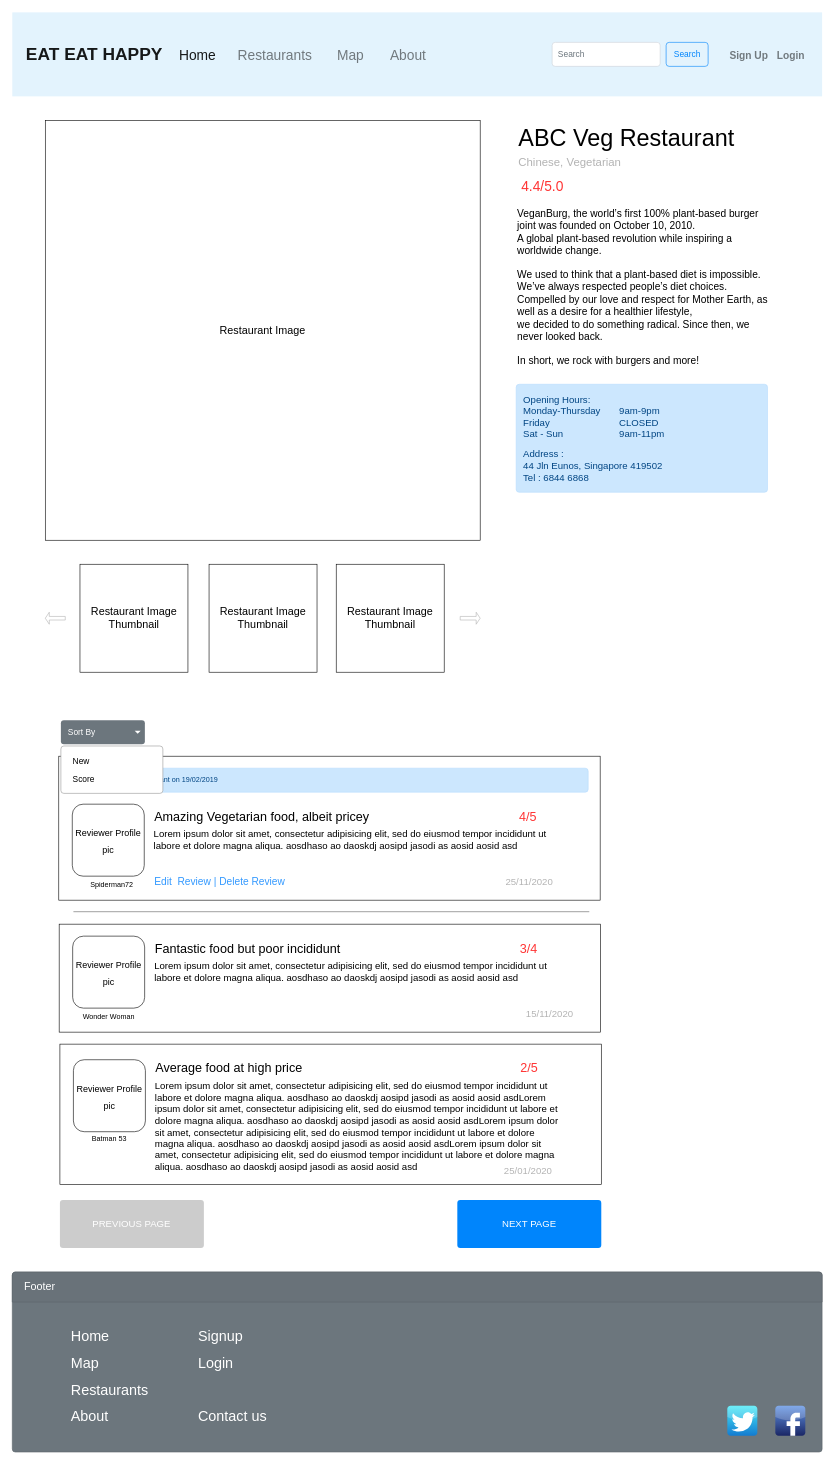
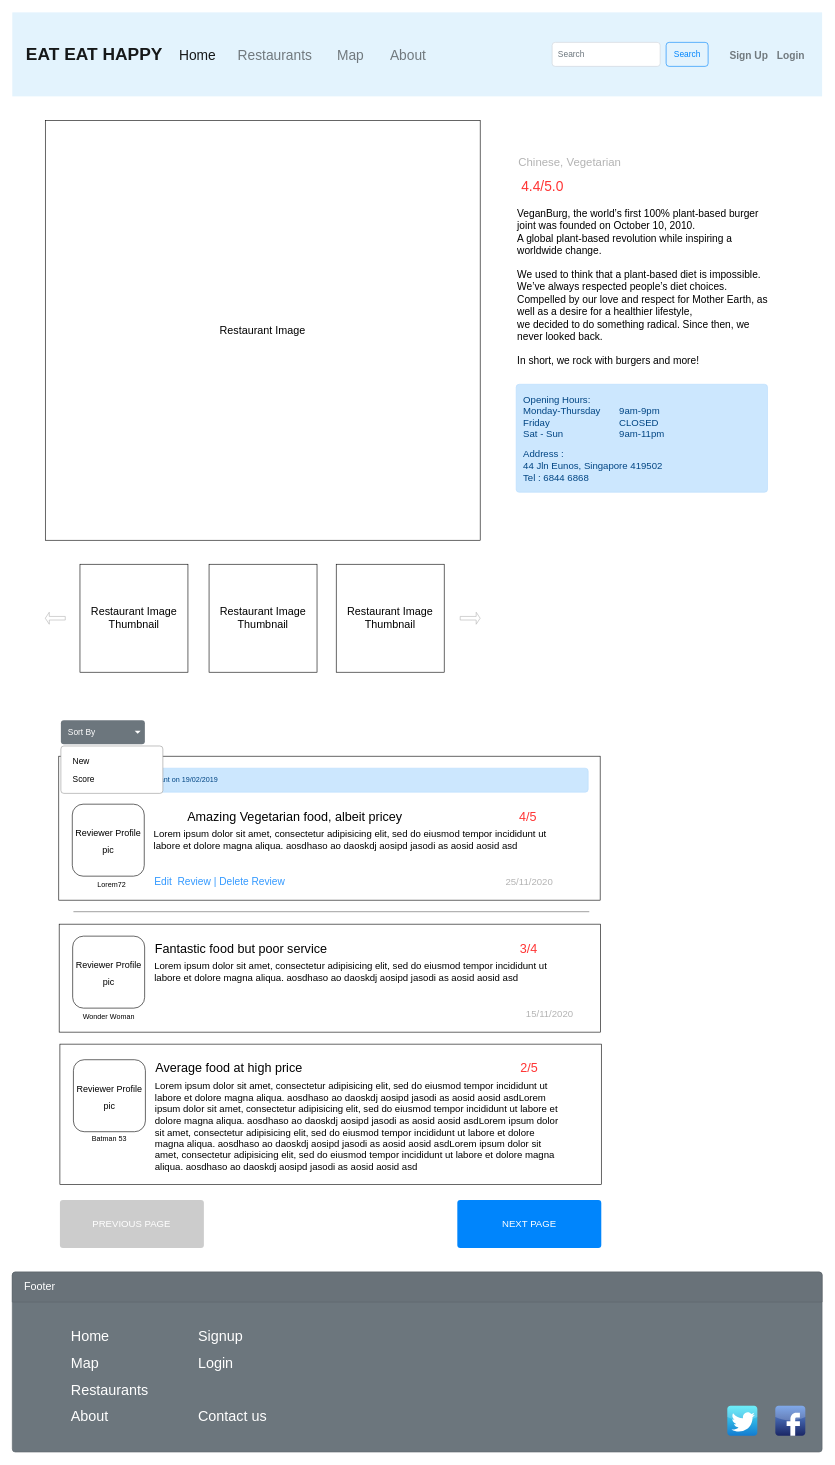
- <mxCell id="26" value="ABC Veg Restaurant" style="text;html=1;strokeColor=none;fillColor=none;align=left;verticalAlign=middle;whiteSpace=wrap;rounded=0;fontSize=39;" parent="1" vertex="1"><mxGeometry x="861.88" y="220" width="425" height="20" as="geometry" /></mxCell>
- <mxCell id="33" value="Amazing Vegetarian food, albeit pricey" style="text;html=1;strokeColor=none;fillColor=none;align=left;verticalAlign=middle;whiteSpace=wrap;rounded=0;fontSize=21;" parent="1" vertex="1"><mxGeometry x="255" y="1351" width="440" height="20" as="geometry" /></mxCell>
+ <mxCell id="33" value="Amazing Vegetarian food, albeit pricey" style="text;html=1;strokeColor=none;fillColor=none;align=left;verticalAlign=middle;whiteSpace=wrap;rounded=0;fontSize=21;" parent="1" vertex="1"><mxGeometry x="310" y="1351" width="440" height="20" as="geometry" /></mxCell>
- <mxCell id="64" value="Spiderman72" style="text;html=1;strokeColor=none;fillColor=none;align=center;verticalAlign=middle;whiteSpace=wrap;rounded=0;" vertex="1" parent="1"><mxGeometry x="166" y="1464" width="40" height="20" as="geometry" /></mxCell>
+ <mxCell id="64" value="Lorem72" style="text;html=1;strokeColor=none;fillColor=none;align=center;verticalAlign=middle;whiteSpace=wrap;rounded=0;" vertex="1" parent="1"><mxGeometry x="166" y="1464" width="40" height="20" as="geometry" /></mxCell>
- <mxCell id="41" value="Fantastic food but poor incididunt" style="text;html=1;strokeColor=none;fillColor=none;align=left;verticalAlign=middle;whiteSpace=wrap;rounded=0;fontSize=21;" parent="37" vertex="1"><mxGeometry x="157.5" y="31" width="440" height="20" as="geometry" /></mxCell>
+ <mxCell id="41" value="Fantastic food but poor service" style="text;html=1;strokeColor=none;fillColor=none;align=left;verticalAlign=middle;whiteSpace=wrap;rounded=0;fontSize=21;" parent="37" vertex="1"><mxGeometry x="157.5" y="31" width="440" height="20" as="geometry" /></mxCell>
- <mxCell id="57" value="&lt;span style=&quot;font-size: 16px ; text-align: left&quot;&gt;25/01/2020&lt;/span&gt;" style="text;html=1;strokeColor=none;fillColor=none;align=center;verticalAlign=middle;whiteSpace=wrap;rounded=0;fontSize=16;fontColor=#B3B3B3;" vertex="1" parent="1"><mxGeometry x="860" y="1941" width="40" height="20" as="geometry" /></mxCell>
